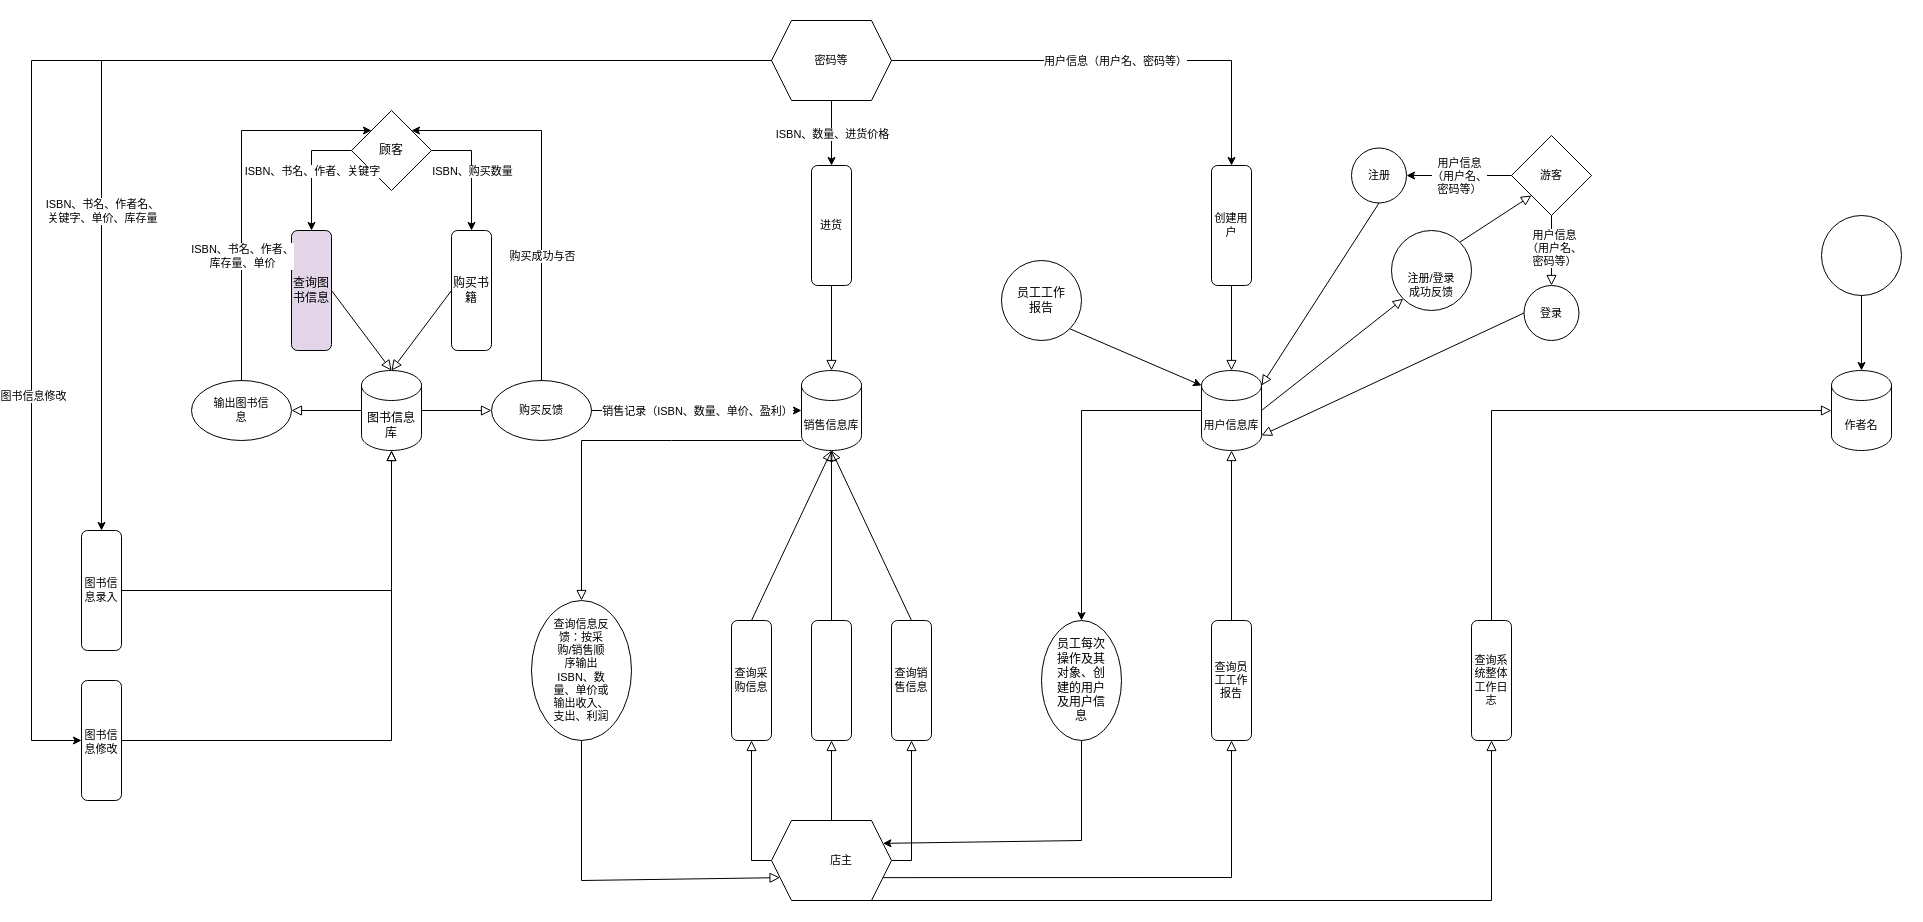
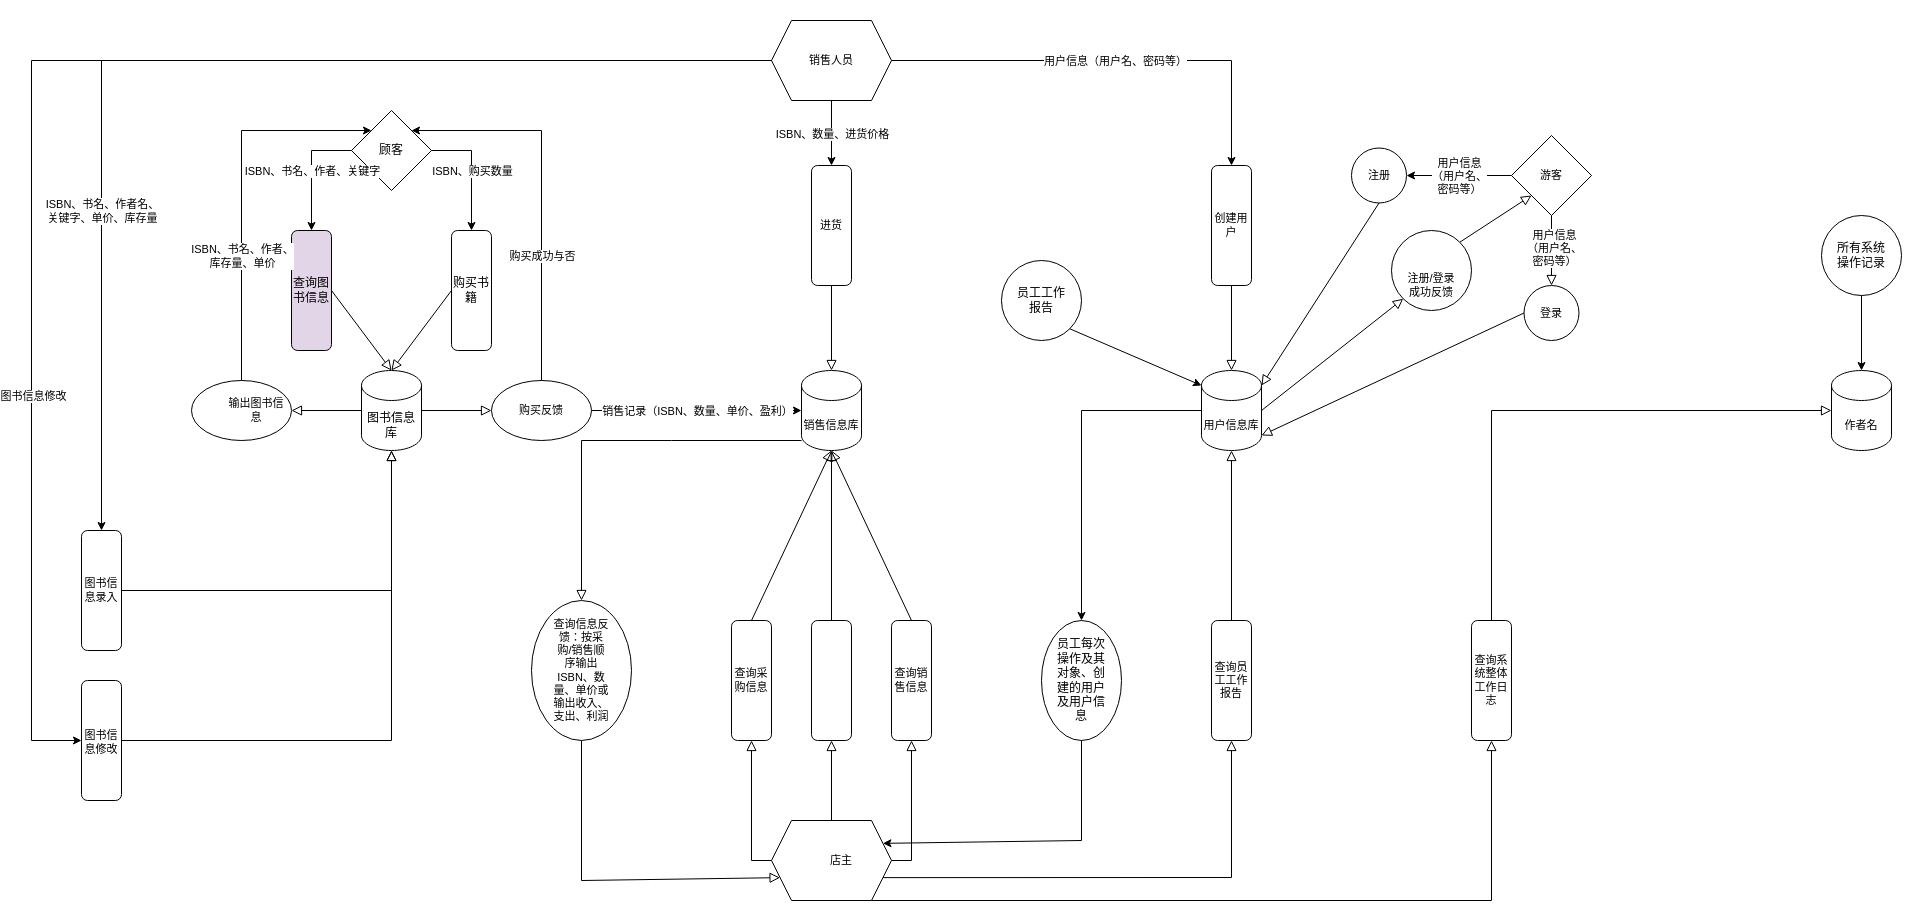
- <mxCell id="50" value="密码等" style="text;html=1;strokeColor=none;fillColor=none;align=center;verticalAlign=middle;whiteSpace=wrap;rounded=0;fontSize=11;fontFamily=Helvetica;fontColor=default;" parent="1" vertex="1"><mxGeometry x="790" y="45" width="60" height="30" as="geometry" /></mxCell>
+ <mxCell id="50" value="销售人员" style="text;html=1;strokeColor=none;fillColor=none;align=center;verticalAlign=middle;whiteSpace=wrap;rounded=0;fontSize=11;fontFamily=Helvetica;fontColor=default;" parent="1" vertex="1"><mxGeometry x="790" y="45" width="60" height="30" as="geometry" /></mxCell>
+ <mxCell id="102" value="所有系统操作记录" style="text;html=1;strokeColor=none;fillColor=none;align=center;verticalAlign=middle;whiteSpace=wrap;rounded=0;" vertex="1" parent="1"><mxGeometry x="1820" y="240" width="60" height="30" as="geometry" /></mxCell>
- <mxCell id="14" value="输出图书信息" style="text;html=1;strokeColor=none;fillColor=none;align=center;verticalAlign=middle;whiteSpace=wrap;rounded=0;fontSize=11;fontFamily=Helvetica;fontColor=default;" parent="1" vertex="1"><mxGeometry x="200" y="395" width="60" height="30" as="geometry" /></mxCell>
+ <mxCell id="14" value="输出图书信息" style="text;html=1;strokeColor=none;fillColor=none;align=center;verticalAlign=middle;whiteSpace=wrap;rounded=0;fontSize=11;fontFamily=Helvetica;fontColor=default;" parent="1" vertex="1"><mxGeometry x="215" y="395" width="60" height="30" as="geometry" /></mxCell>
